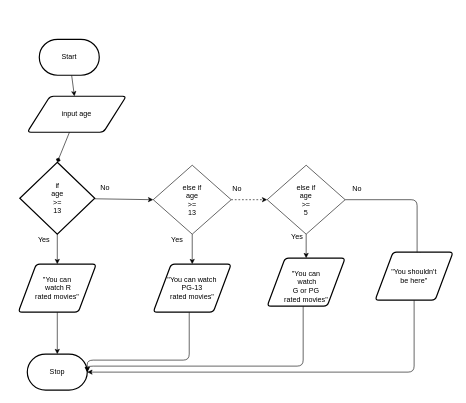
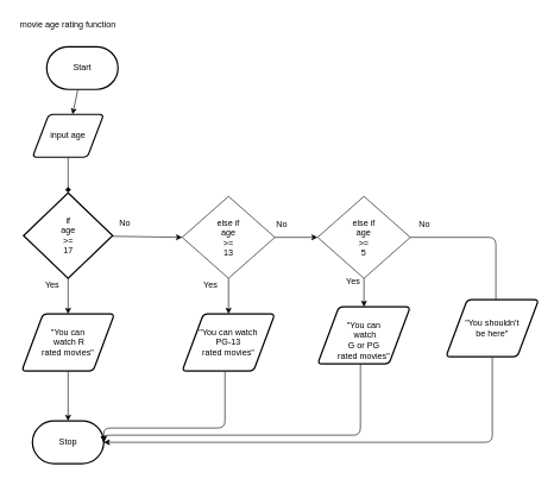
+ <mxCell id="14" value="movie age rating function" style="text;html=1;strokeColor=none;fillColor=none;align=center;verticalAlign=middle;whiteSpace=wrap;rounded=0;" parent="1" vertex="1"><mxGeometry x="20" y="20" width="150" height="30" as="geometry" /></mxCell>
- <mxCell id="5" value="input age" style="shape=parallelogram;html=1;strokeWidth=2;perimeter=parallelogramPerimeter;whiteSpace=wrap;rounded=1;arcSize=12;size=0.23;" parent="1" vertex="1"><mxGeometry x="45" y="160" width="165" height="60" as="geometry" /></mxCell>
+ <mxCell id="5" value="input age" style="shape=parallelogram;html=1;strokeWidth=2;perimeter=parallelogramPerimeter;whiteSpace=wrap;rounded=1;arcSize=12;size=0.23;" parent="1" vertex="1"><mxGeometry x="45" y="160" width="100" height="60" as="geometry" /></mxCell>
- <mxCell id="11" value="if&lt;br&gt;age &lt;br&gt;&amp;gt;= &lt;br&gt;13" style="strokeWidth=2;html=1;shape=mxgraph.flowchart.decision;whiteSpace=wrap;" parent="1" vertex="1"><mxGeometry x="32.5" y="270" width="125" height="120" as="geometry" /></mxCell>
+ <mxCell id="11" value="if&lt;br&gt;age &lt;br&gt;&amp;gt;= &lt;br&gt;17" style="strokeWidth=2;html=1;shape=mxgraph.flowchart.decision;whiteSpace=wrap;" parent="1" vertex="1"><mxGeometry x="32.5" y="270" width="125" height="120" as="geometry" /></mxCell>
- <mxCell id="16" style="edgeStyle=none;html=1;entryX=0;entryY=0.5;entryDx=0;entryDy=0;dashed=1;" parent="1" source="17" target="24" edge="1"><mxGeometry relative="1" as="geometry" /></mxCell>
+ <mxCell id="16" style="edgeStyle=none;html=1;entryX=0;entryY=0.5;entryDx=0;entryDy=0;" parent="1" source="17" target="24" edge="1"><mxGeometry relative="1" as="geometry" /></mxCell>
